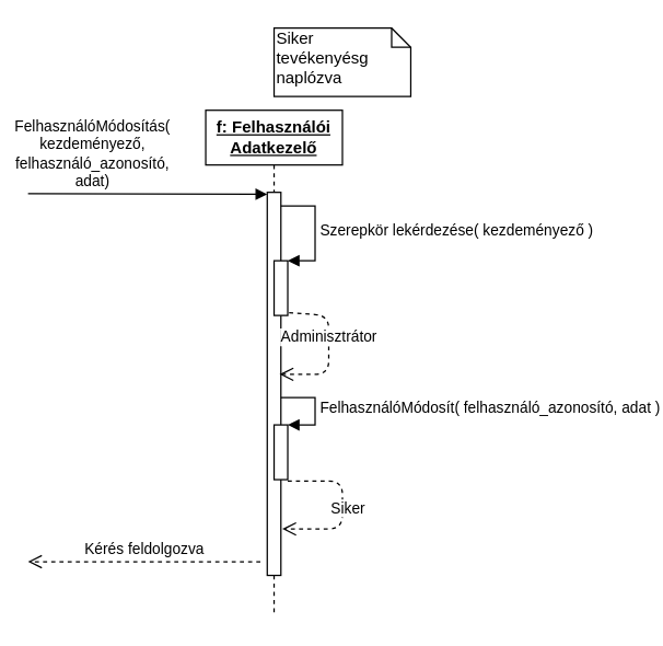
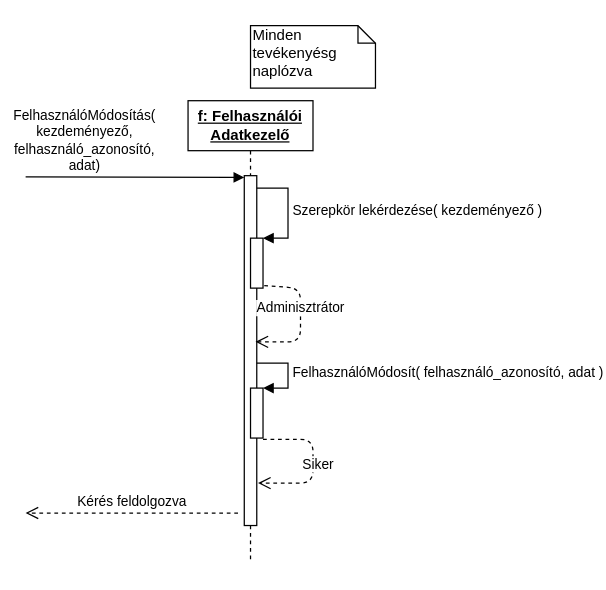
- <mxCell id="8" value="Siker tevékenyésg naplózva" style="shape=note;whiteSpace=wrap;html=1;size=14;verticalAlign=top;align=left;spacingTop=-6;" parent="1" vertex="1"><mxGeometry x="200" y="20" width="100" height="50" as="geometry" /></mxCell>
+ <mxCell id="8" value="Minden tevékenyésg naplózva" style="shape=note;whiteSpace=wrap;html=1;size=14;verticalAlign=top;align=left;spacingTop=-6;" parent="1" vertex="1"><mxGeometry x="200" y="20" width="100" height="50" as="geometry" /></mxCell>
